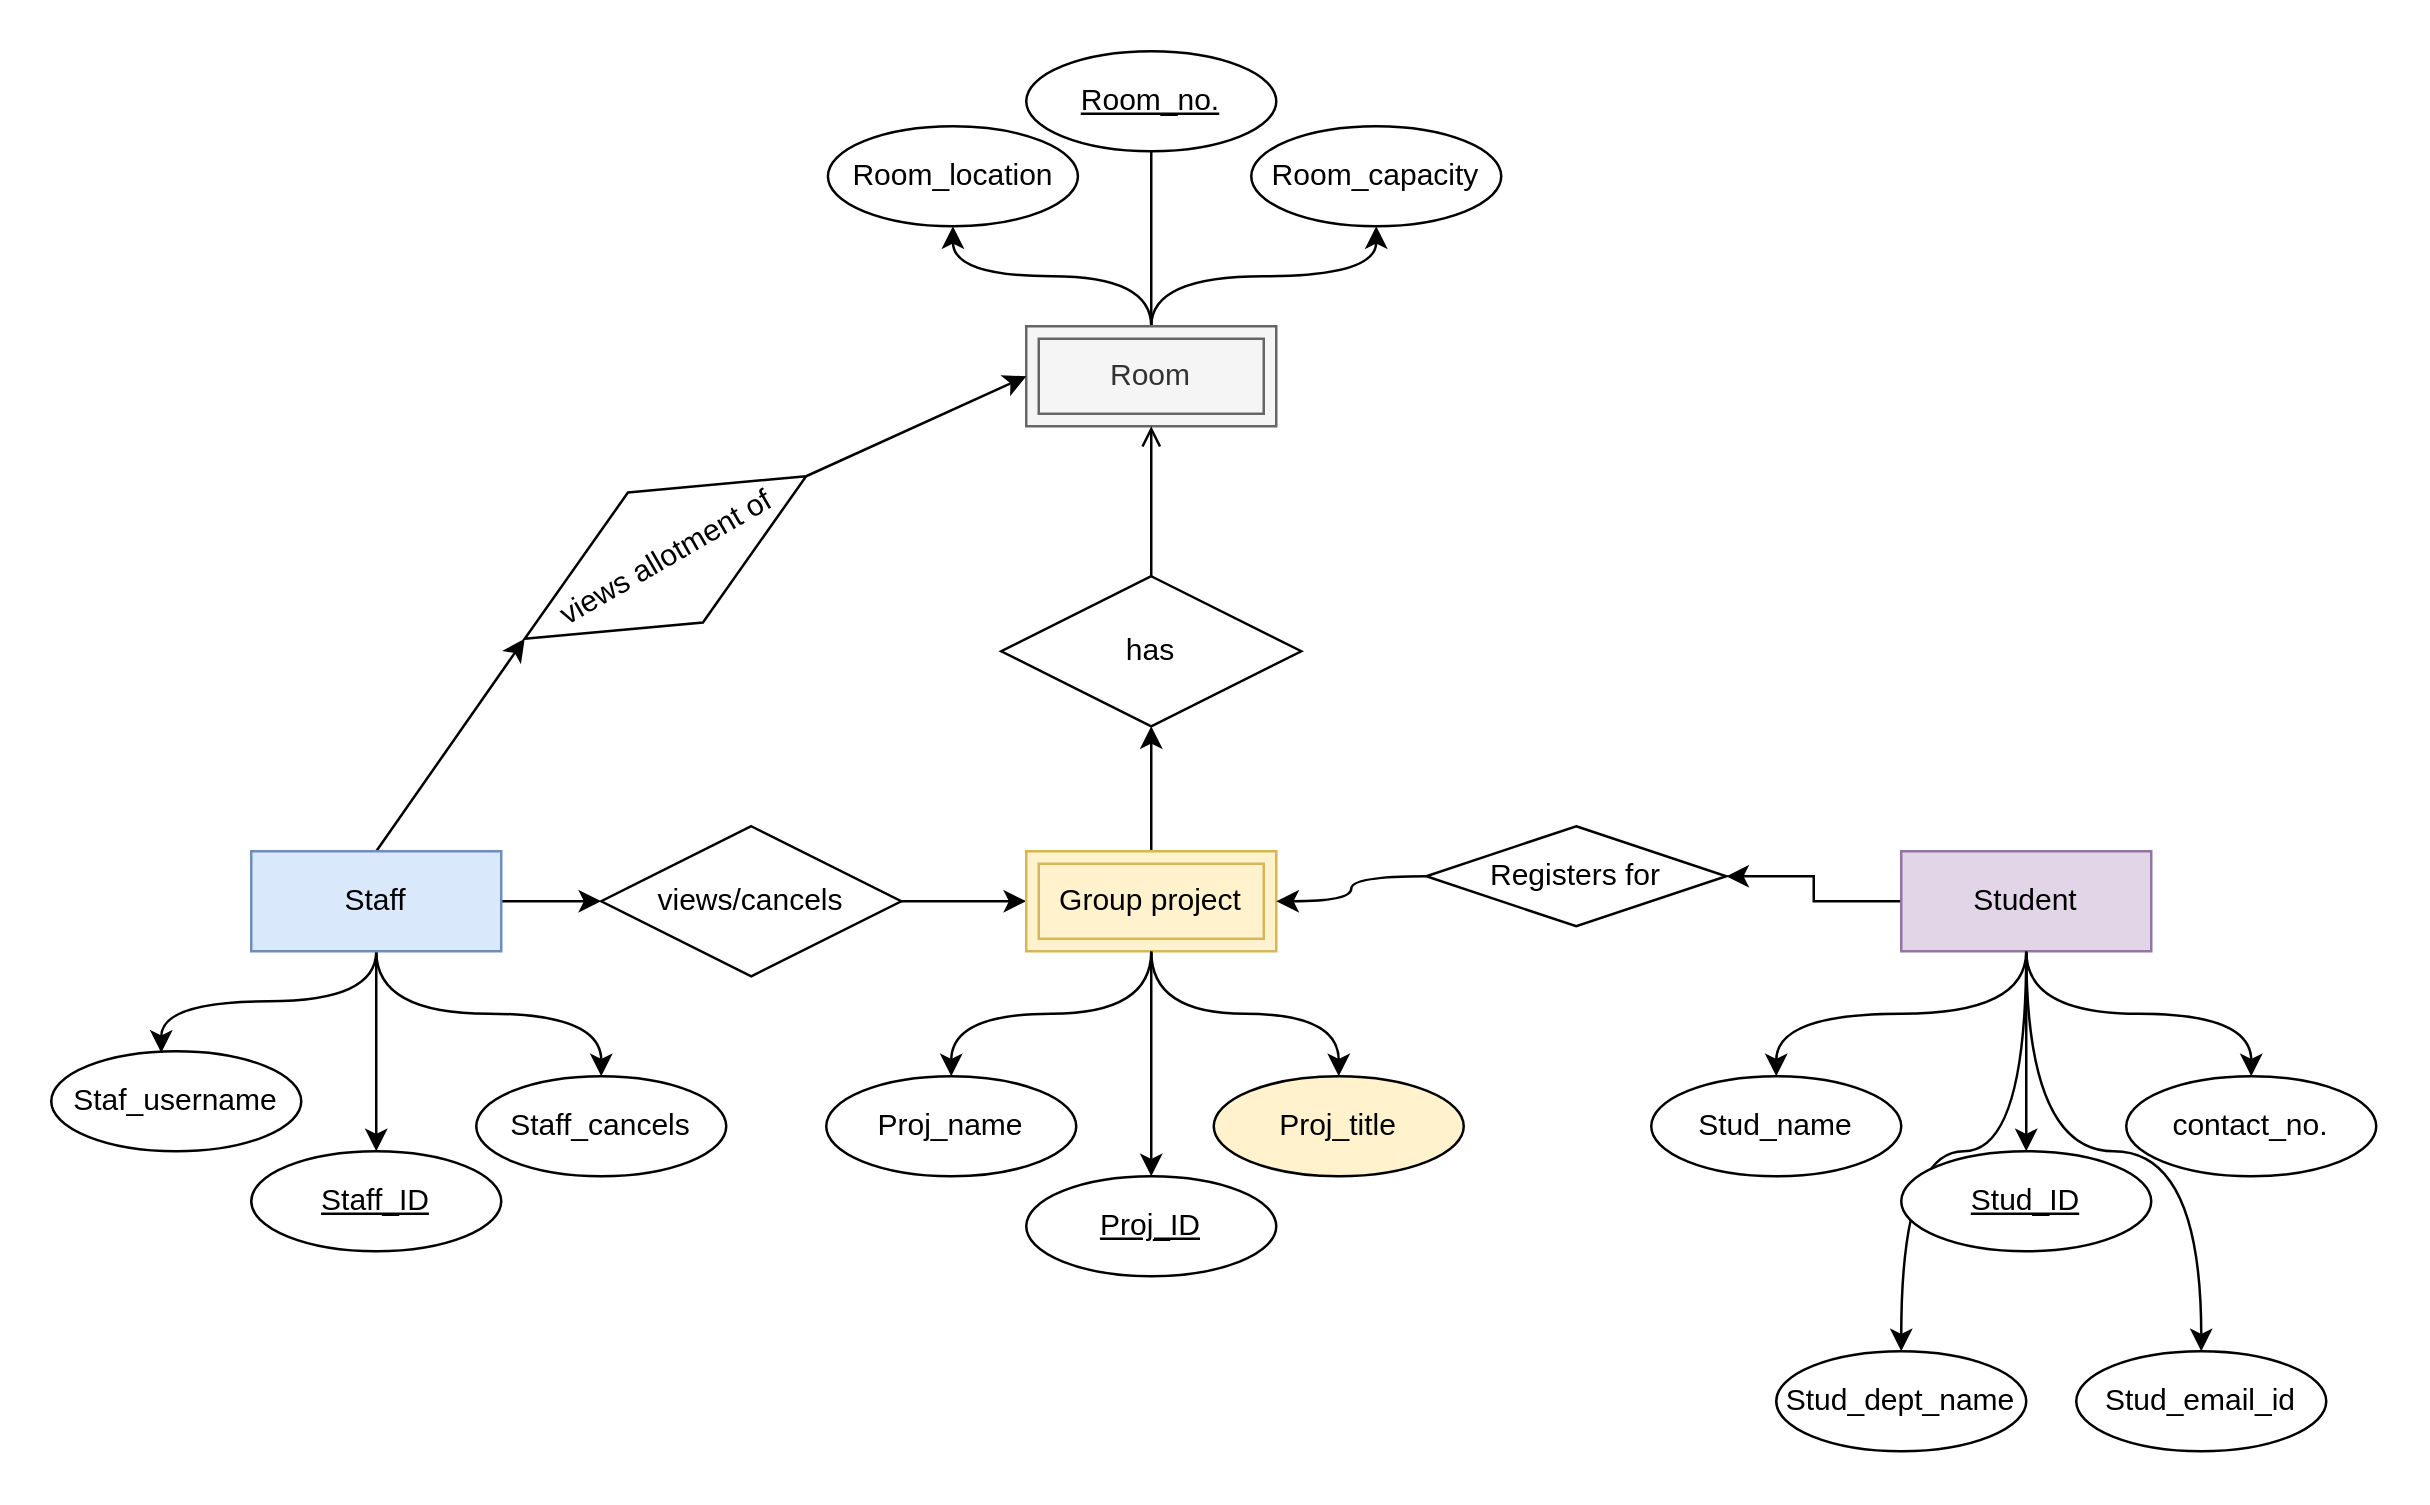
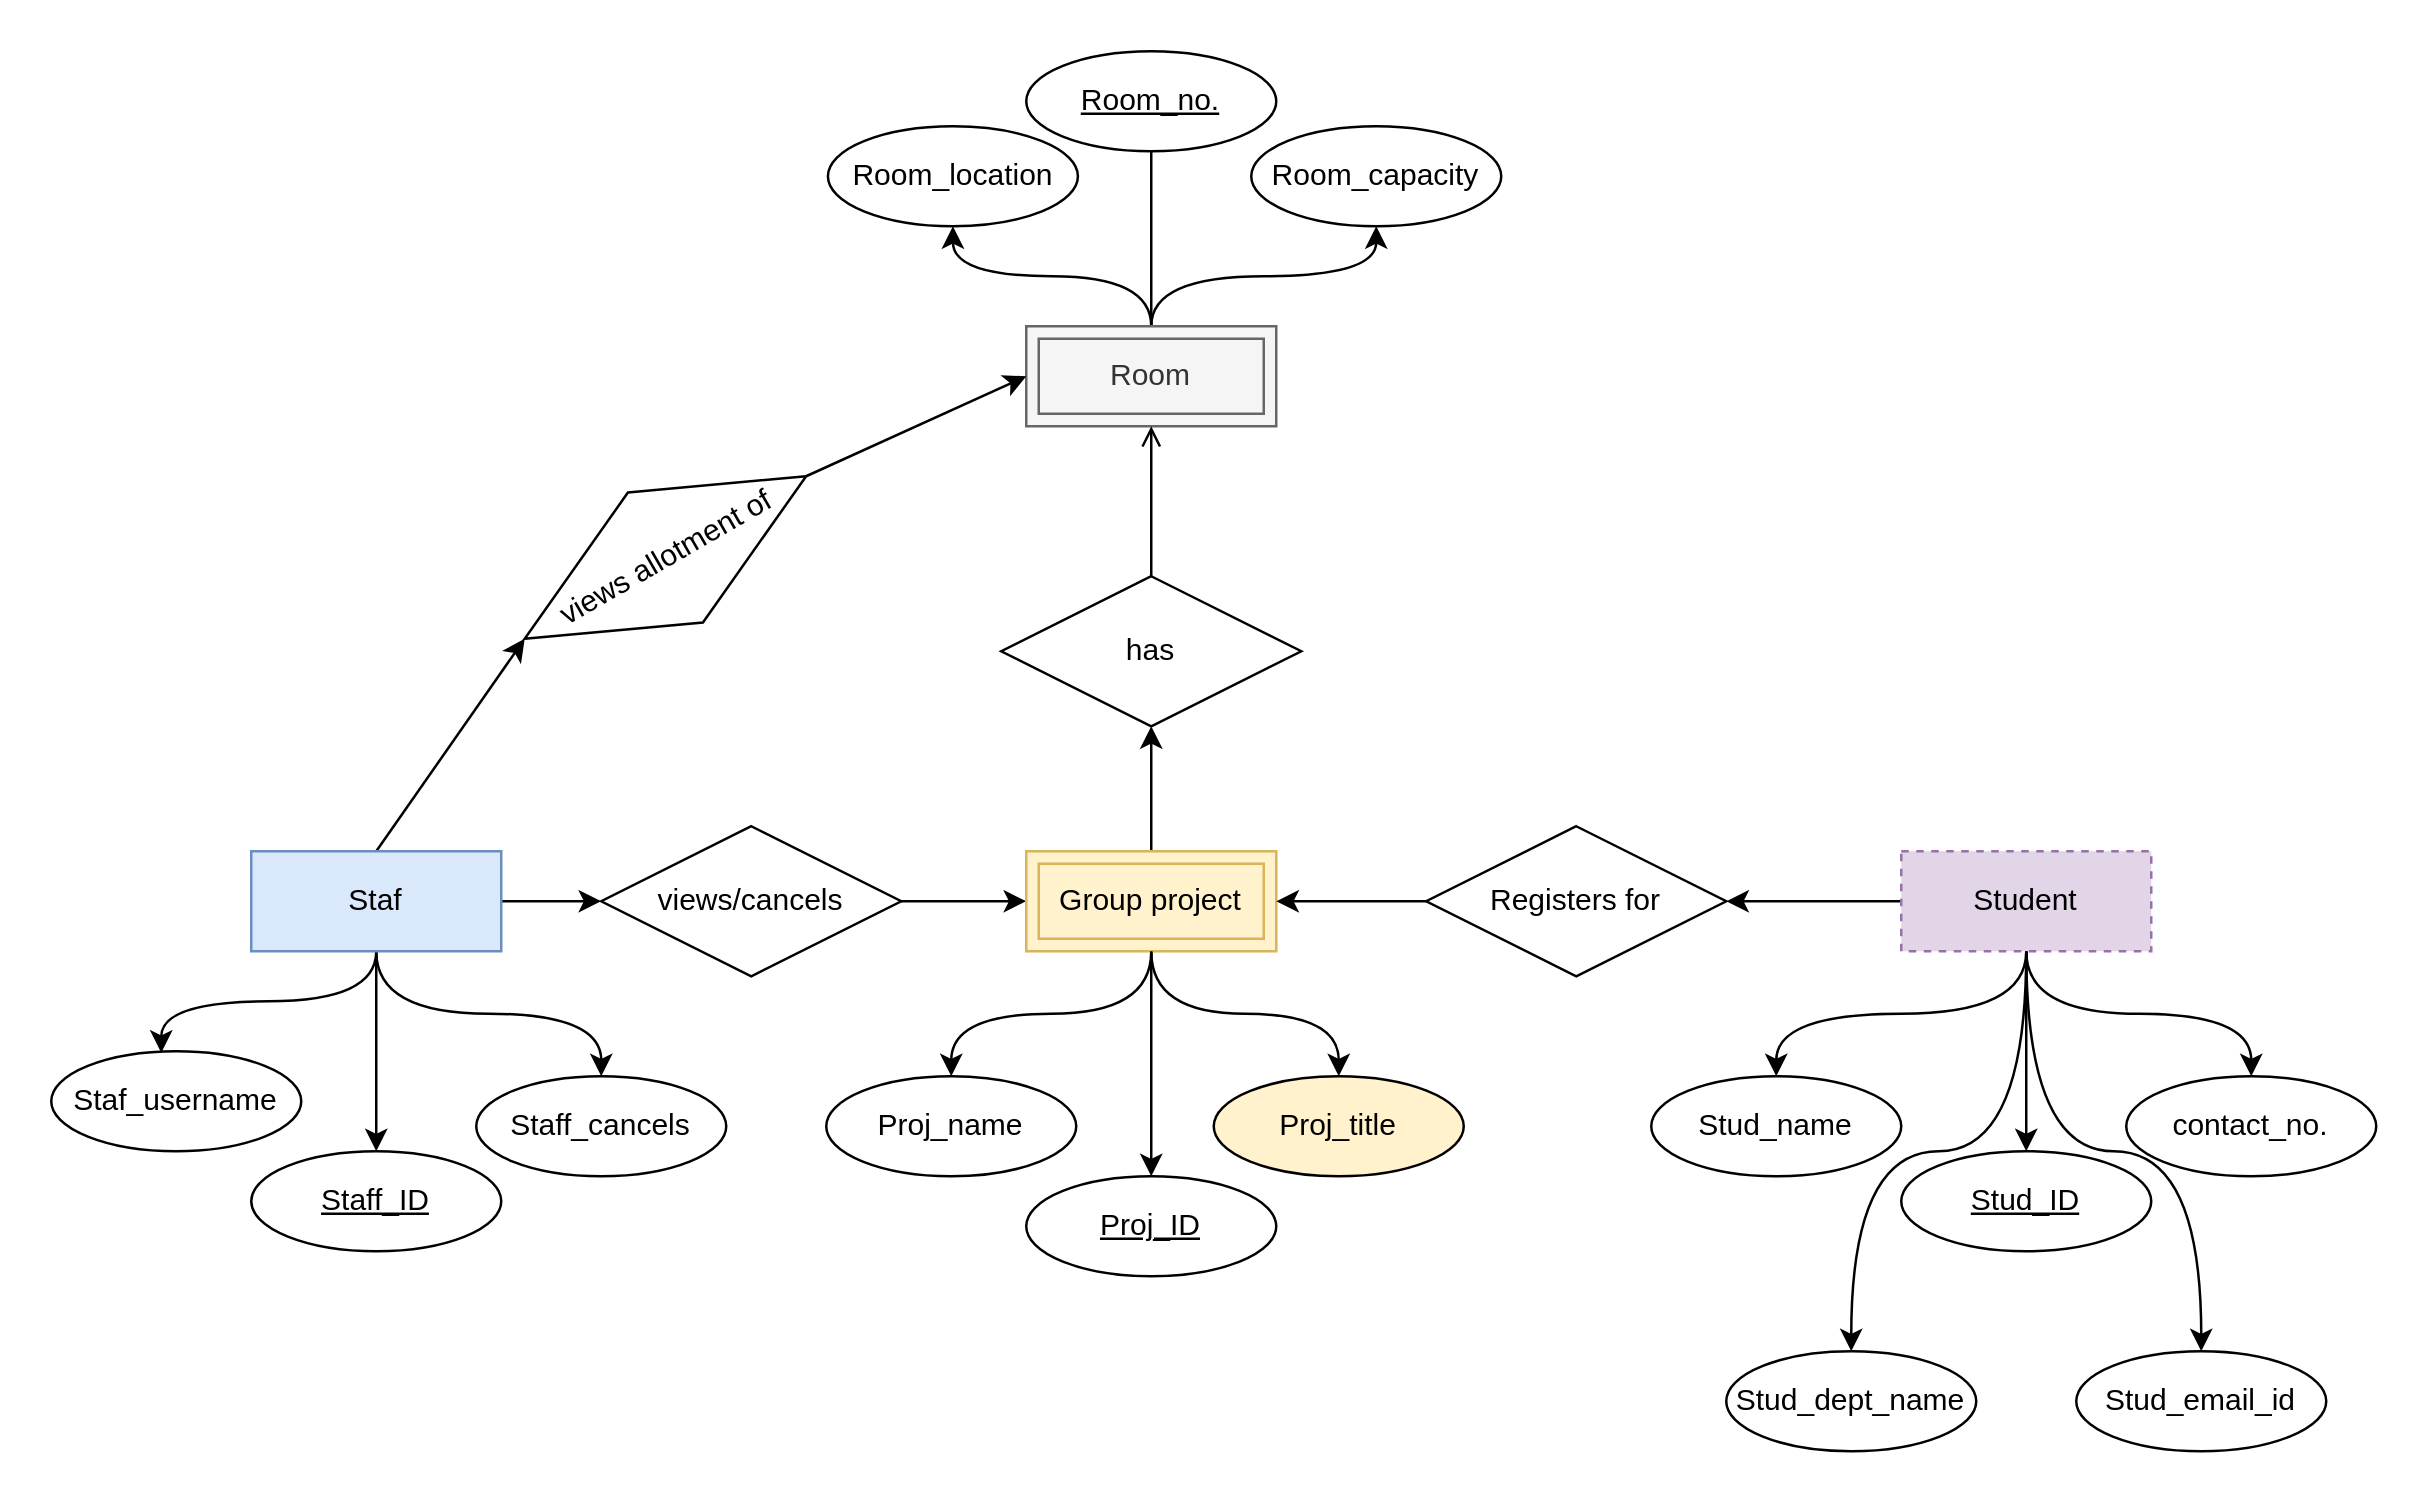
- <mxCell id="22" value="Registers for" style="shape=rhombus;perimeter=rhombusPerimeter;whiteSpace=wrap;html=1;align=center;" parent="1" vertex="1"><mxGeometry x="570" y="330" width="120" height="40" as="geometry" /></mxCell>
+ <mxCell id="22" value="Registers for" style="shape=rhombus;perimeter=rhombusPerimeter;whiteSpace=wrap;html=1;align=center;" parent="1" vertex="1"><mxGeometry x="570" y="330" width="120" height="60" as="geometry" /></mxCell>
- <mxCell id="7" value="Staff" style="whiteSpace=wrap;html=1;align=center;fillColor=#dae8fc;strokeColor=#6c8ebf;" parent="1" vertex="1"><mxGeometry x="100" y="340" width="100" height="40" as="geometry" /></mxCell>
+ <mxCell id="7" value="Staf" style="whiteSpace=wrap;html=1;align=center;fillColor=#dae8fc;strokeColor=#6c8ebf;" parent="1" vertex="1"><mxGeometry x="100" y="340" width="100" height="40" as="geometry" /></mxCell>
- <mxCell id="13" value="Student" style="whiteSpace=wrap;html=1;align=center;fillColor=#e1d5e7;strokeColor=#9673a6;" parent="1" vertex="1"><mxGeometry x="760" y="340" width="100" height="40" as="geometry" /></mxCell>
+ <mxCell id="13" value="Student" style="whiteSpace=wrap;html=1;align=center;fillColor=#e1d5e7;strokeColor=#9673a6;dashed=1;" parent="1" vertex="1"><mxGeometry x="760" y="340" width="100" height="40" as="geometry" /></mxCell>
- <mxCell id="35" value="Stud_dept_name" style="ellipse;whiteSpace=wrap;html=1;align=center;" parent="1" vertex="1"><mxGeometry x="710" y="540" width="100" height="40" as="geometry" /></mxCell>
+ <mxCell id="35" value="Stud_dept_name" style="ellipse;whiteSpace=wrap;html=1;align=center;" parent="1" vertex="1"><mxGeometry x="690" y="540" width="100" height="40" as="geometry" /></mxCell>
